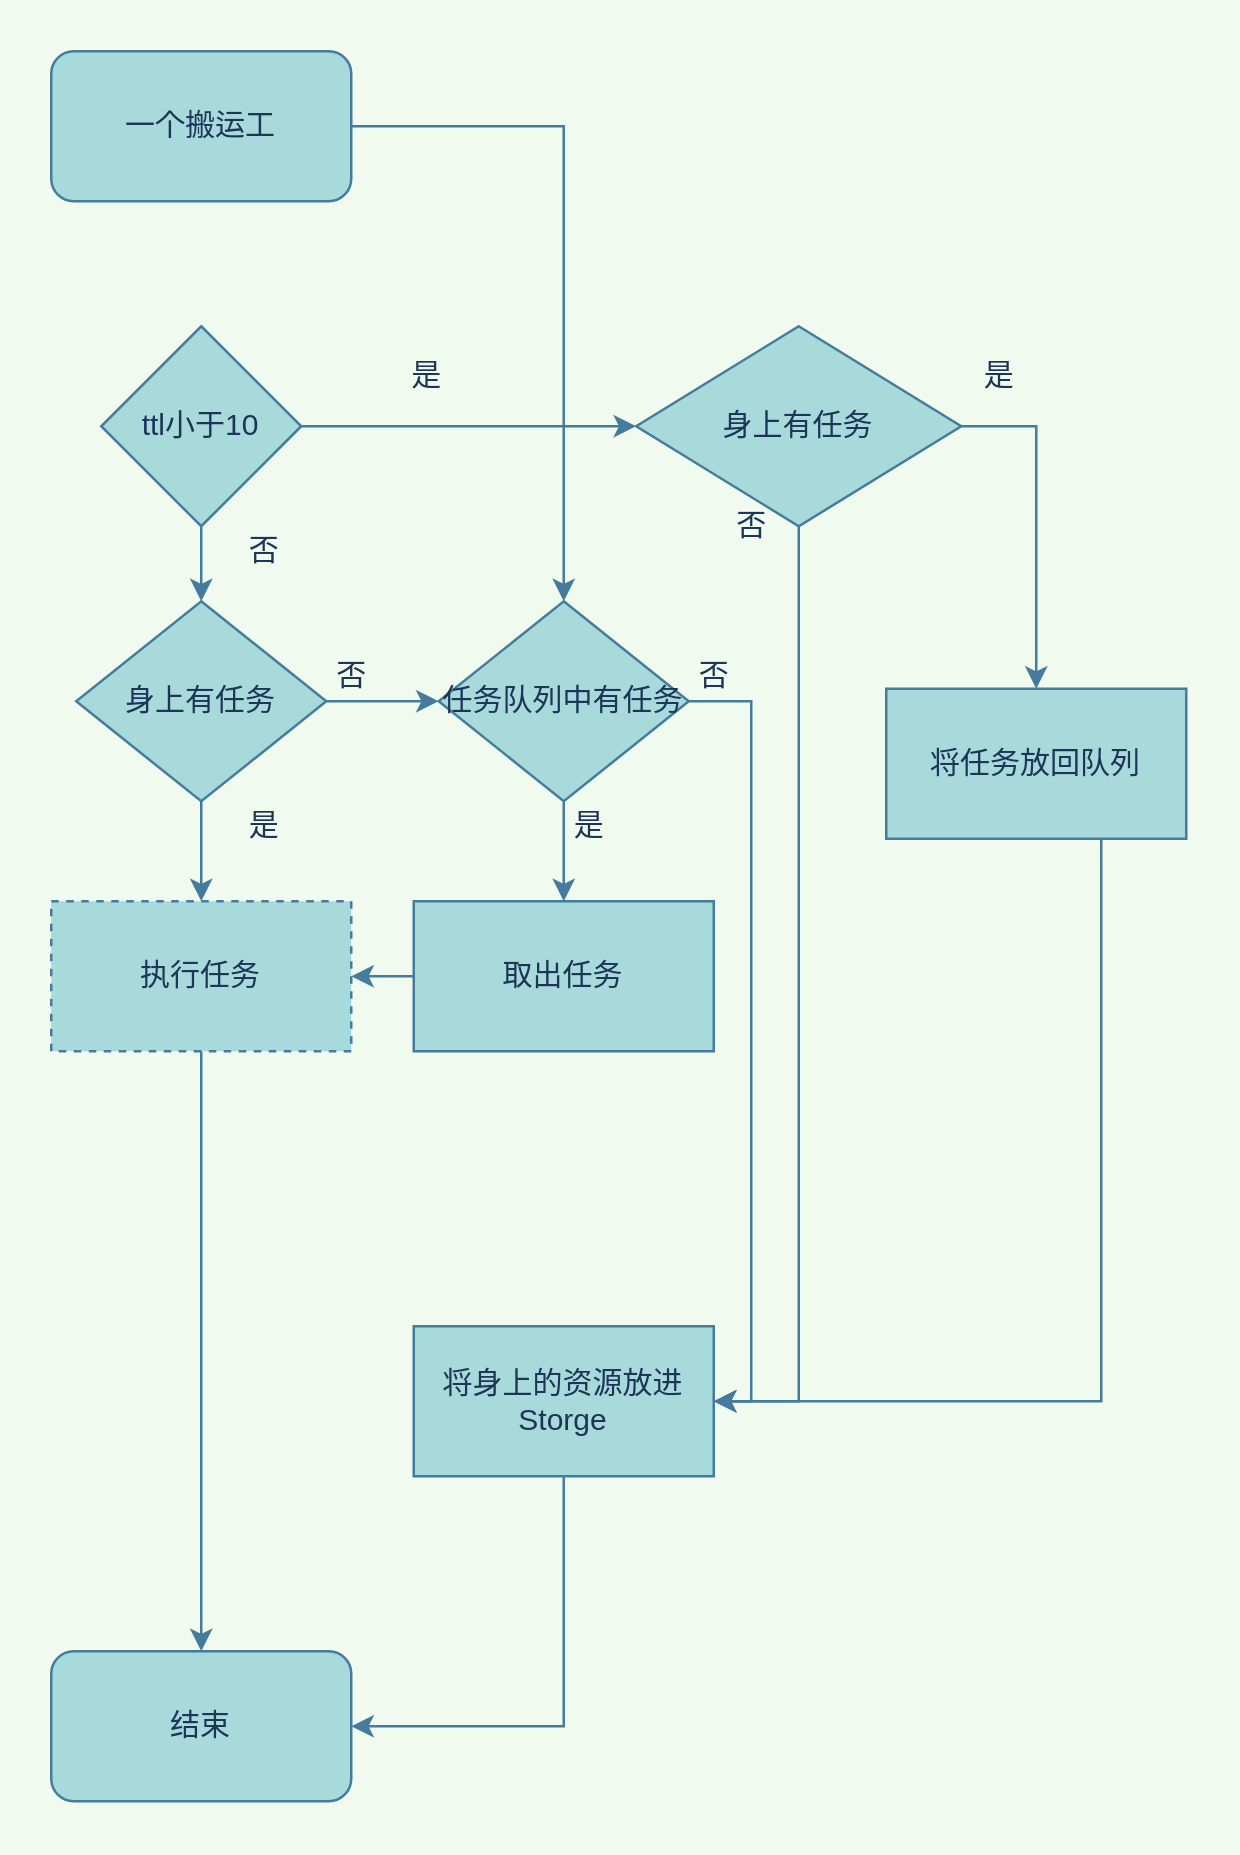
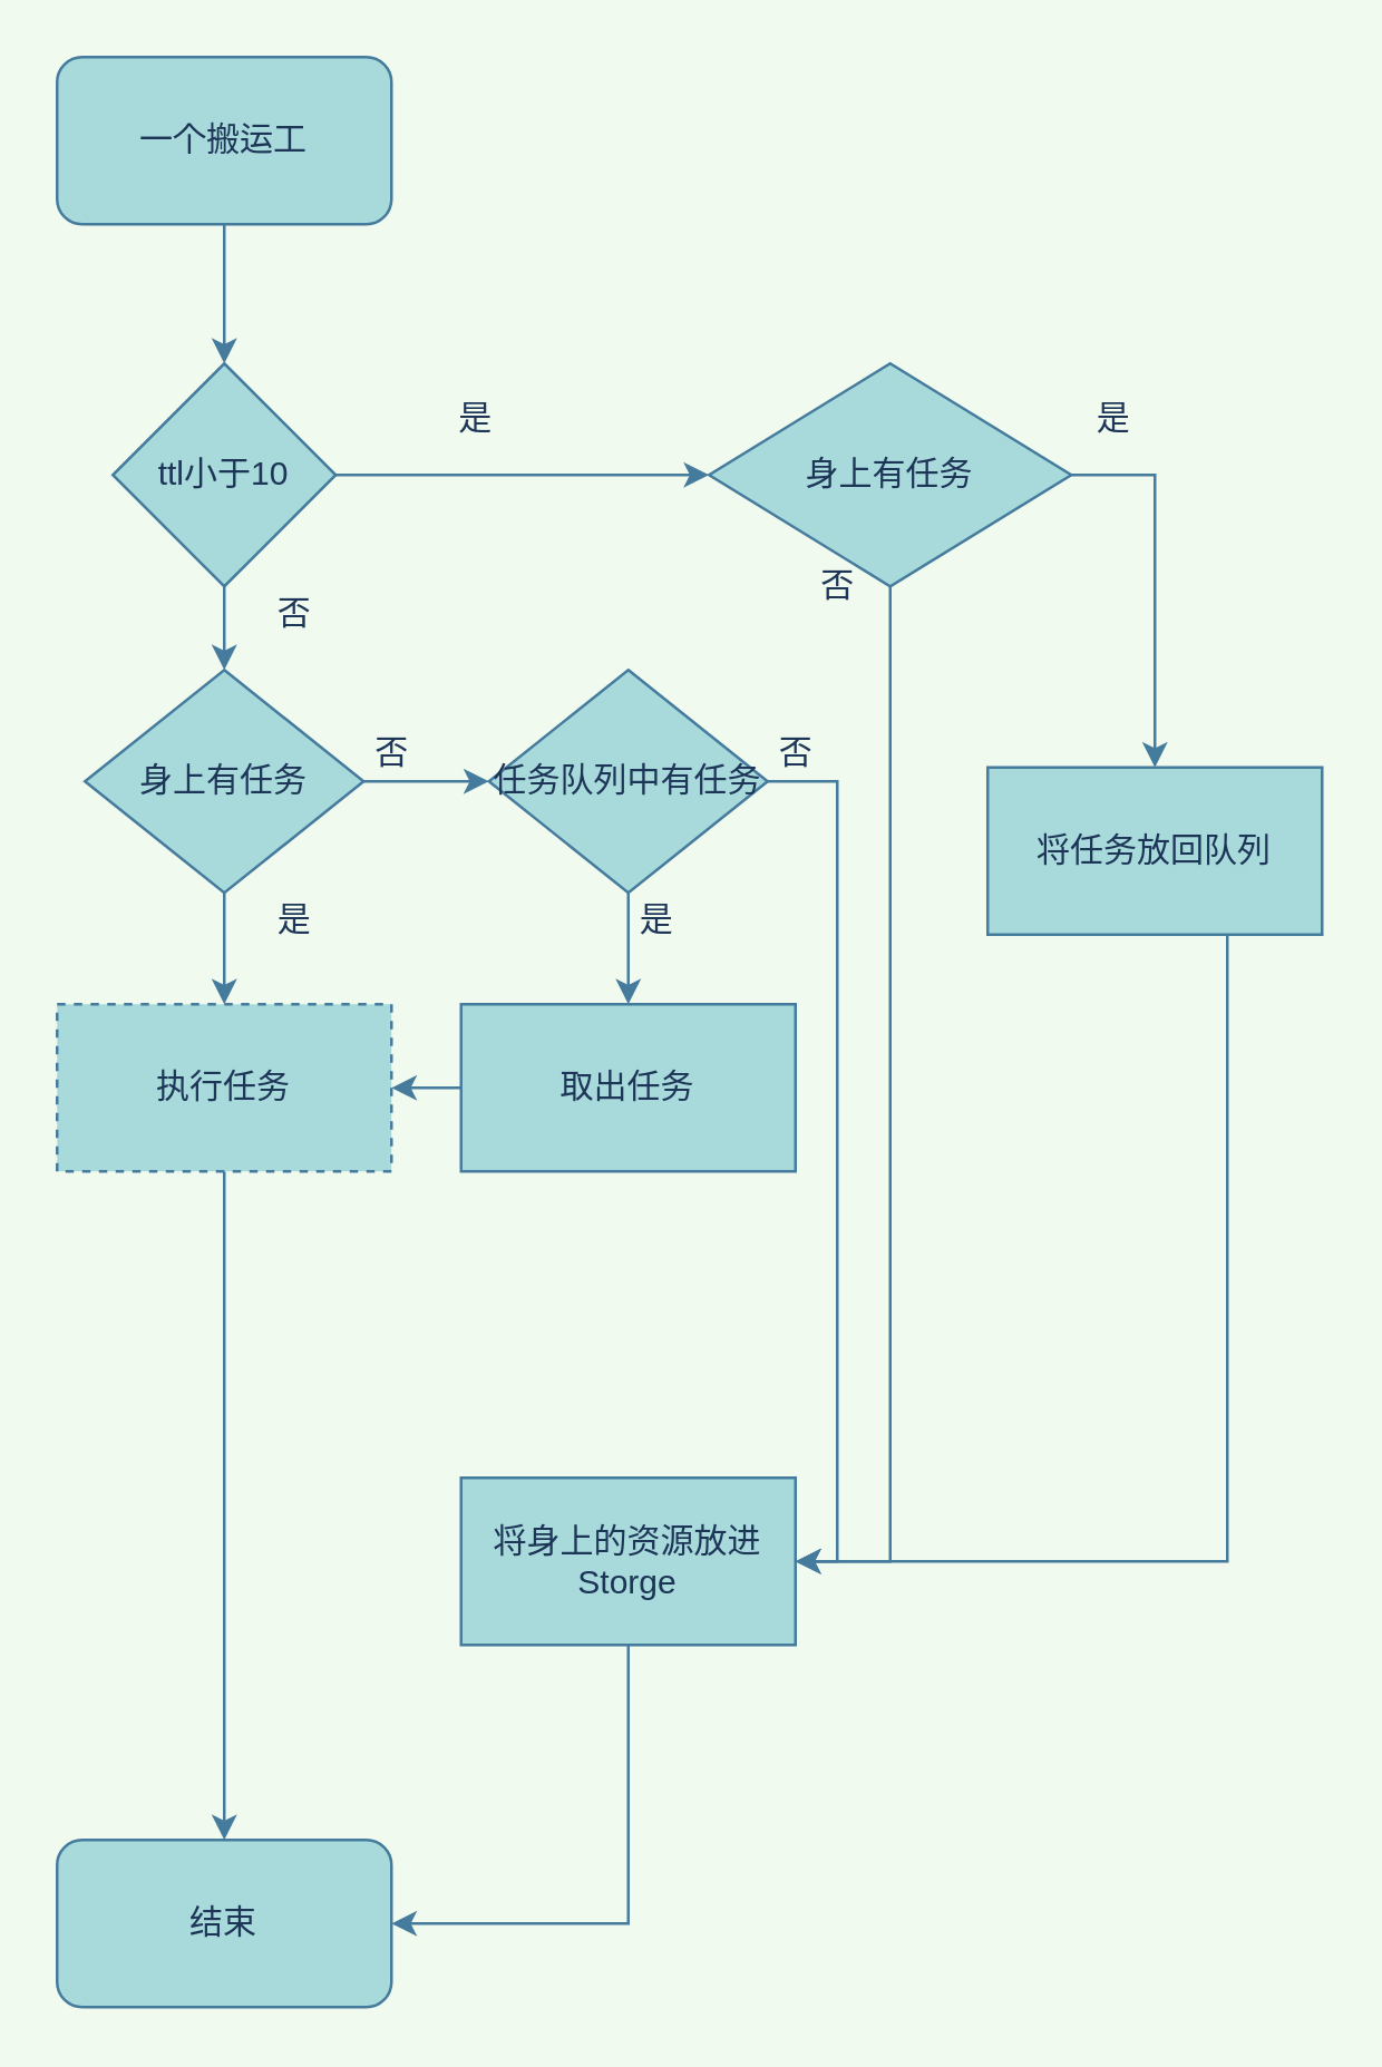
- <mxCell id="2" style="edgeStyle=orthogonalEdgeStyle;rounded=0;orthogonalLoop=1;jettySize=auto;html=1;labelBackgroundColor=#F1FAEE;strokeColor=#457B9D;fontColor=#1D3557;" parent="1" source="3" target="25" edge="1"><mxGeometry relative="1" as="geometry" /></mxCell>
+ <mxCell id="2" style="edgeStyle=orthogonalEdgeStyle;rounded=0;orthogonalLoop=1;jettySize=auto;html=1;entryX=0.5;entryY=0;entryDx=0;entryDy=0;labelBackgroundColor=#F1FAEE;strokeColor=#457B9D;fontColor=#1D3557;" parent="1" source="3" target="7" edge="1"><mxGeometry relative="1" as="geometry" /></mxCell>
